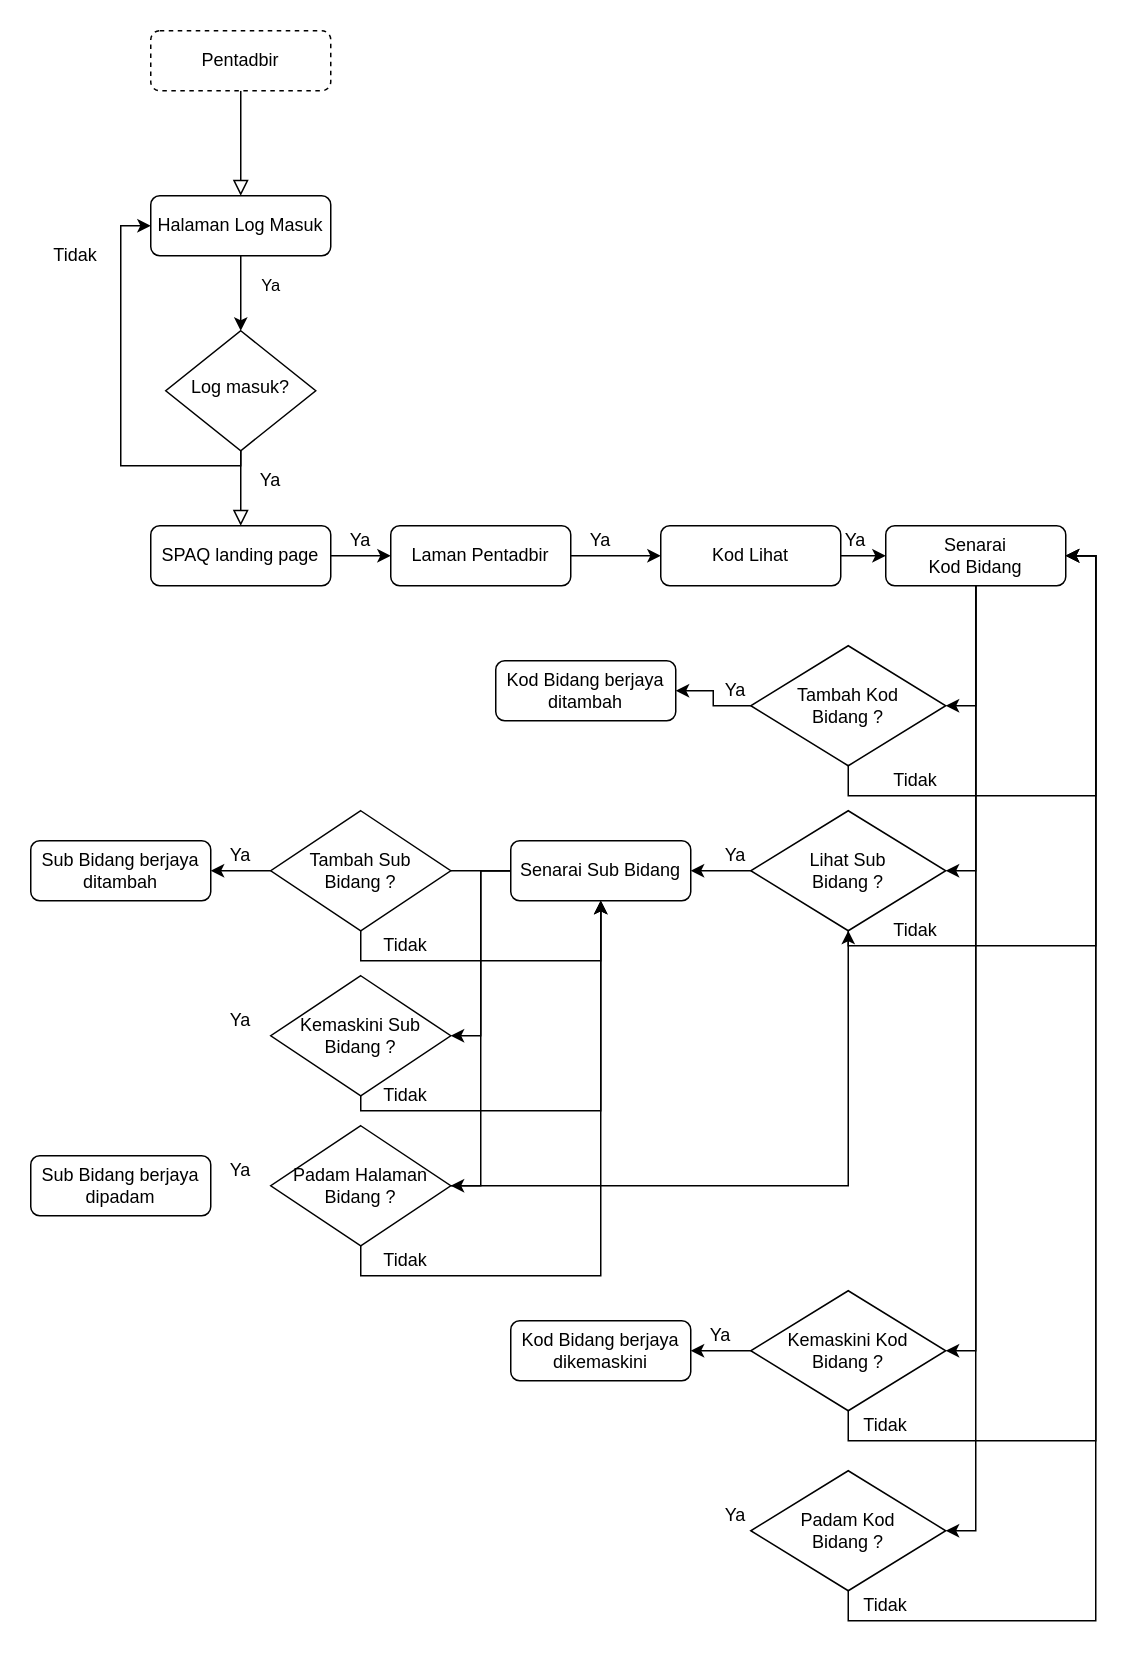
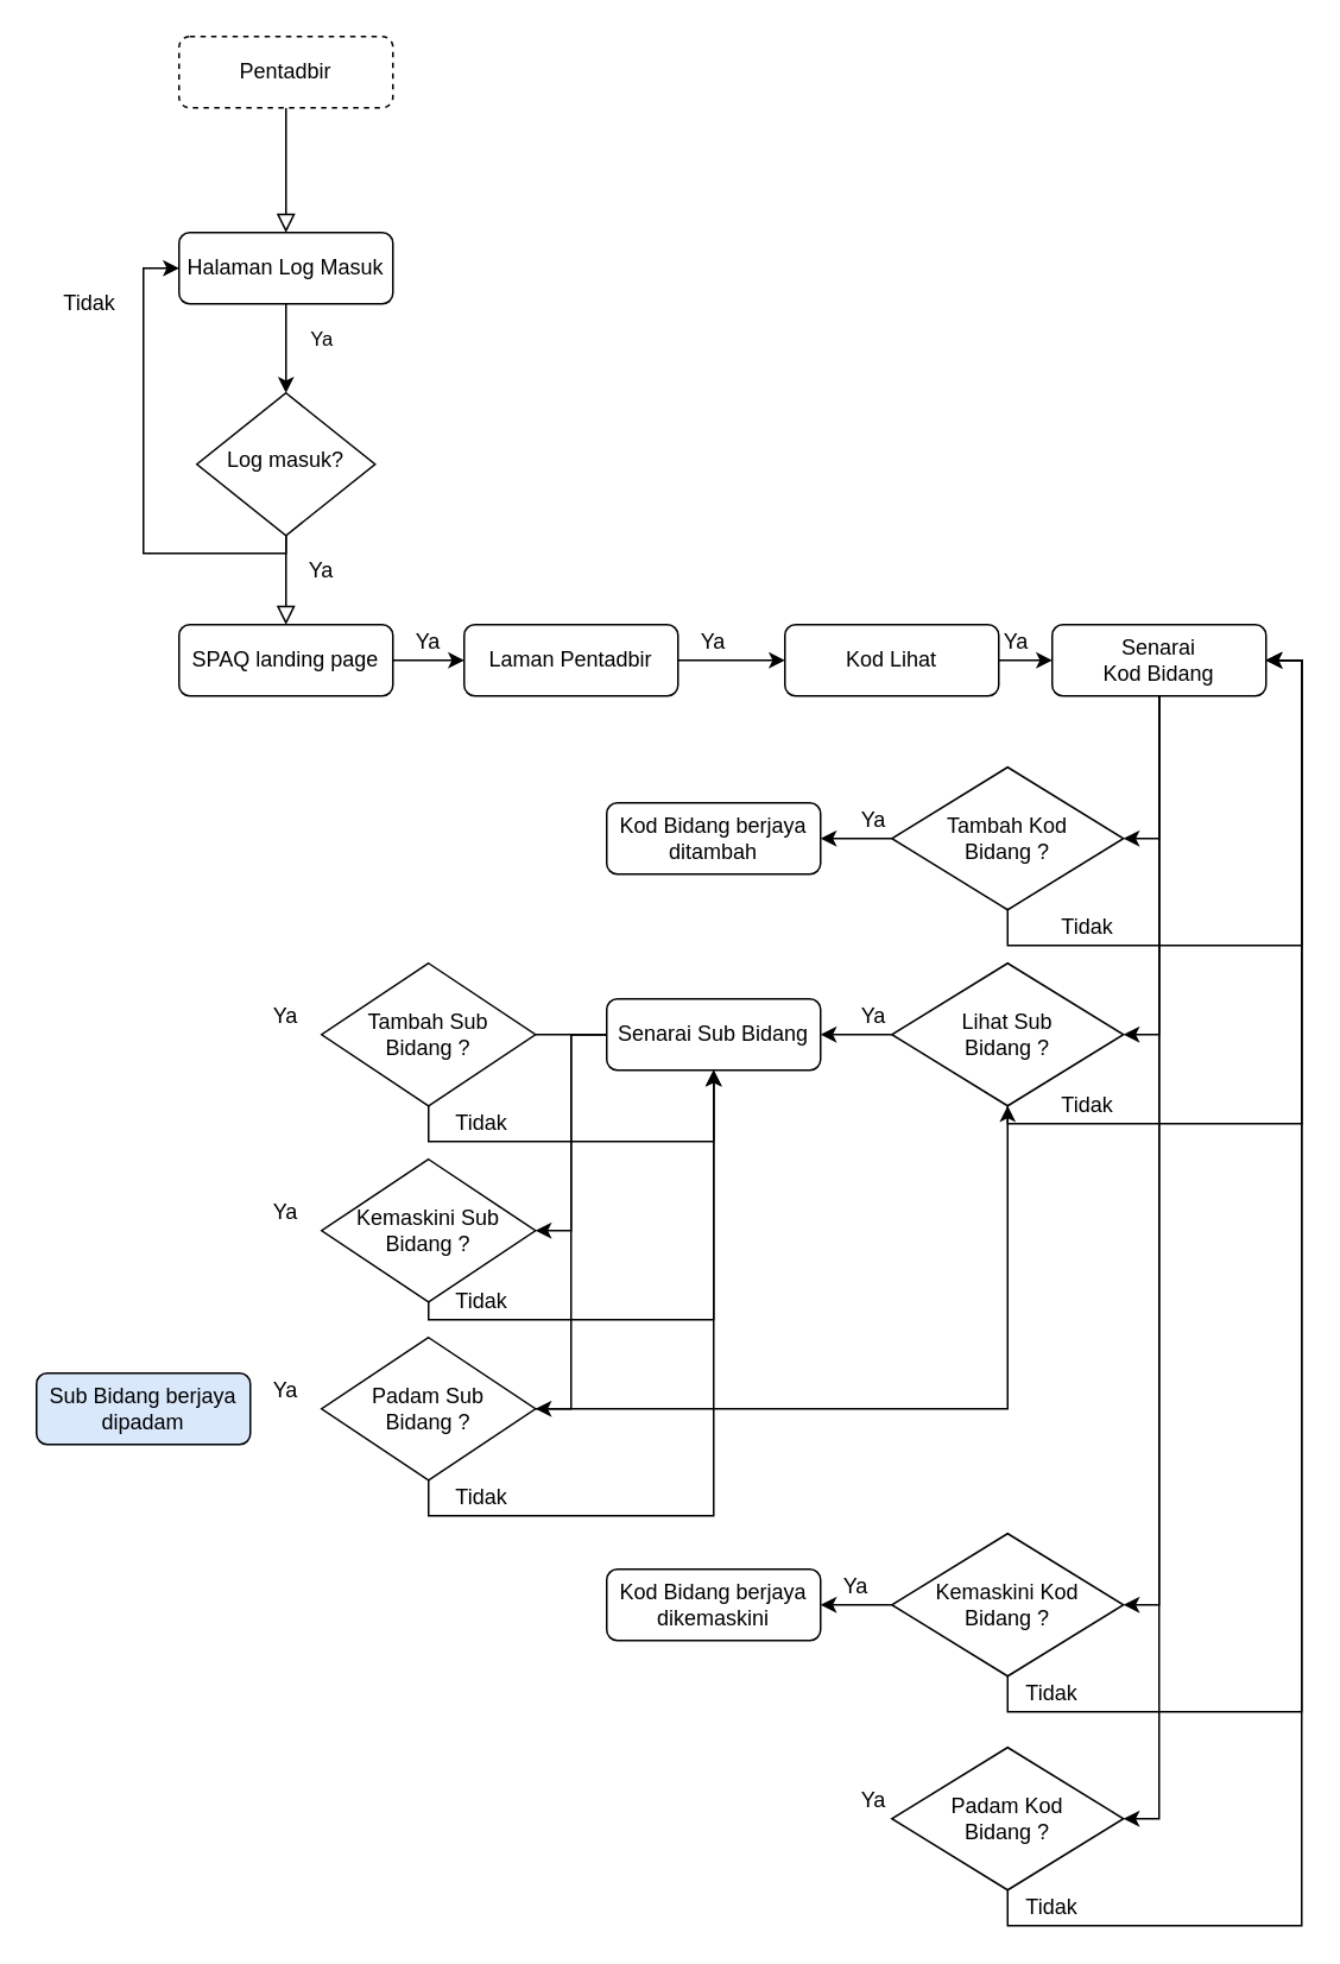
- <mxCell id="20" value="Kod Bidang berjaya&lt;br&gt;ditambah" style="rounded=1;whiteSpace=wrap;html=1;strokeColor=#000000;" parent="1" vertex="1"><mxGeometry x="330" y="440" width="120" height="40" as="geometry" /></mxCell>
+ <mxCell id="20" value="Kod Bidang berjaya&lt;br&gt;ditambah" style="rounded=1;whiteSpace=wrap;html=1;strokeColor=#000000;" parent="1" vertex="1"><mxGeometry x="340" y="450" width="120" height="40" as="geometry" /></mxCell>
- <mxCell id="36" value="Sub Bidang berjaya&lt;br&gt;ditambah" style="rounded=1;whiteSpace=wrap;html=1;strokeColor=#000000;" parent="1" vertex="1"><mxGeometry x="20" y="560" width="120" height="40" as="geometry" /></mxCell>
- <mxCell id="33" style="edgeStyle=orthogonalEdgeStyle;rounded=0;orthogonalLoop=1;jettySize=auto;html=1;entryX=1;entryY=0.5;entryDx=0;entryDy=0;" parent="1" source="35" target="36" edge="1"><mxGeometry relative="1" as="geometry" /></mxCell>
- <mxCell id="42" value="Sub Bidang berjaya&lt;br&gt;dipadam" style="rounded=1;whiteSpace=wrap;html=1;strokeColor=#000000;" parent="1" vertex="1"><mxGeometry x="20" y="770" width="120" height="40" as="geometry" /></mxCell>
+ <mxCell id="42" value="Sub Bidang berjaya&lt;br&gt;dipadam" style="rounded=1;whiteSpace=wrap;html=1;strokeColor=#000000;fillColor=#dae8fc;" parent="1" vertex="1"><mxGeometry x="20" y="770" width="120" height="40" as="geometry" /></mxCell>
- <mxCell id="41" value="Padam Halaman&lt;br&gt;Bidang ?" style="rhombus;whiteSpace=wrap;html=1;" parent="1" vertex="1"><mxGeometry x="180" y="750" width="120" height="80" as="geometry" /></mxCell>
+ <mxCell id="41" value="Padam Sub&lt;br&gt;Bidang ?" style="rhombus;whiteSpace=wrap;html=1;" parent="1" vertex="1"><mxGeometry x="180" y="750" width="120" height="80" as="geometry" /></mxCell>
